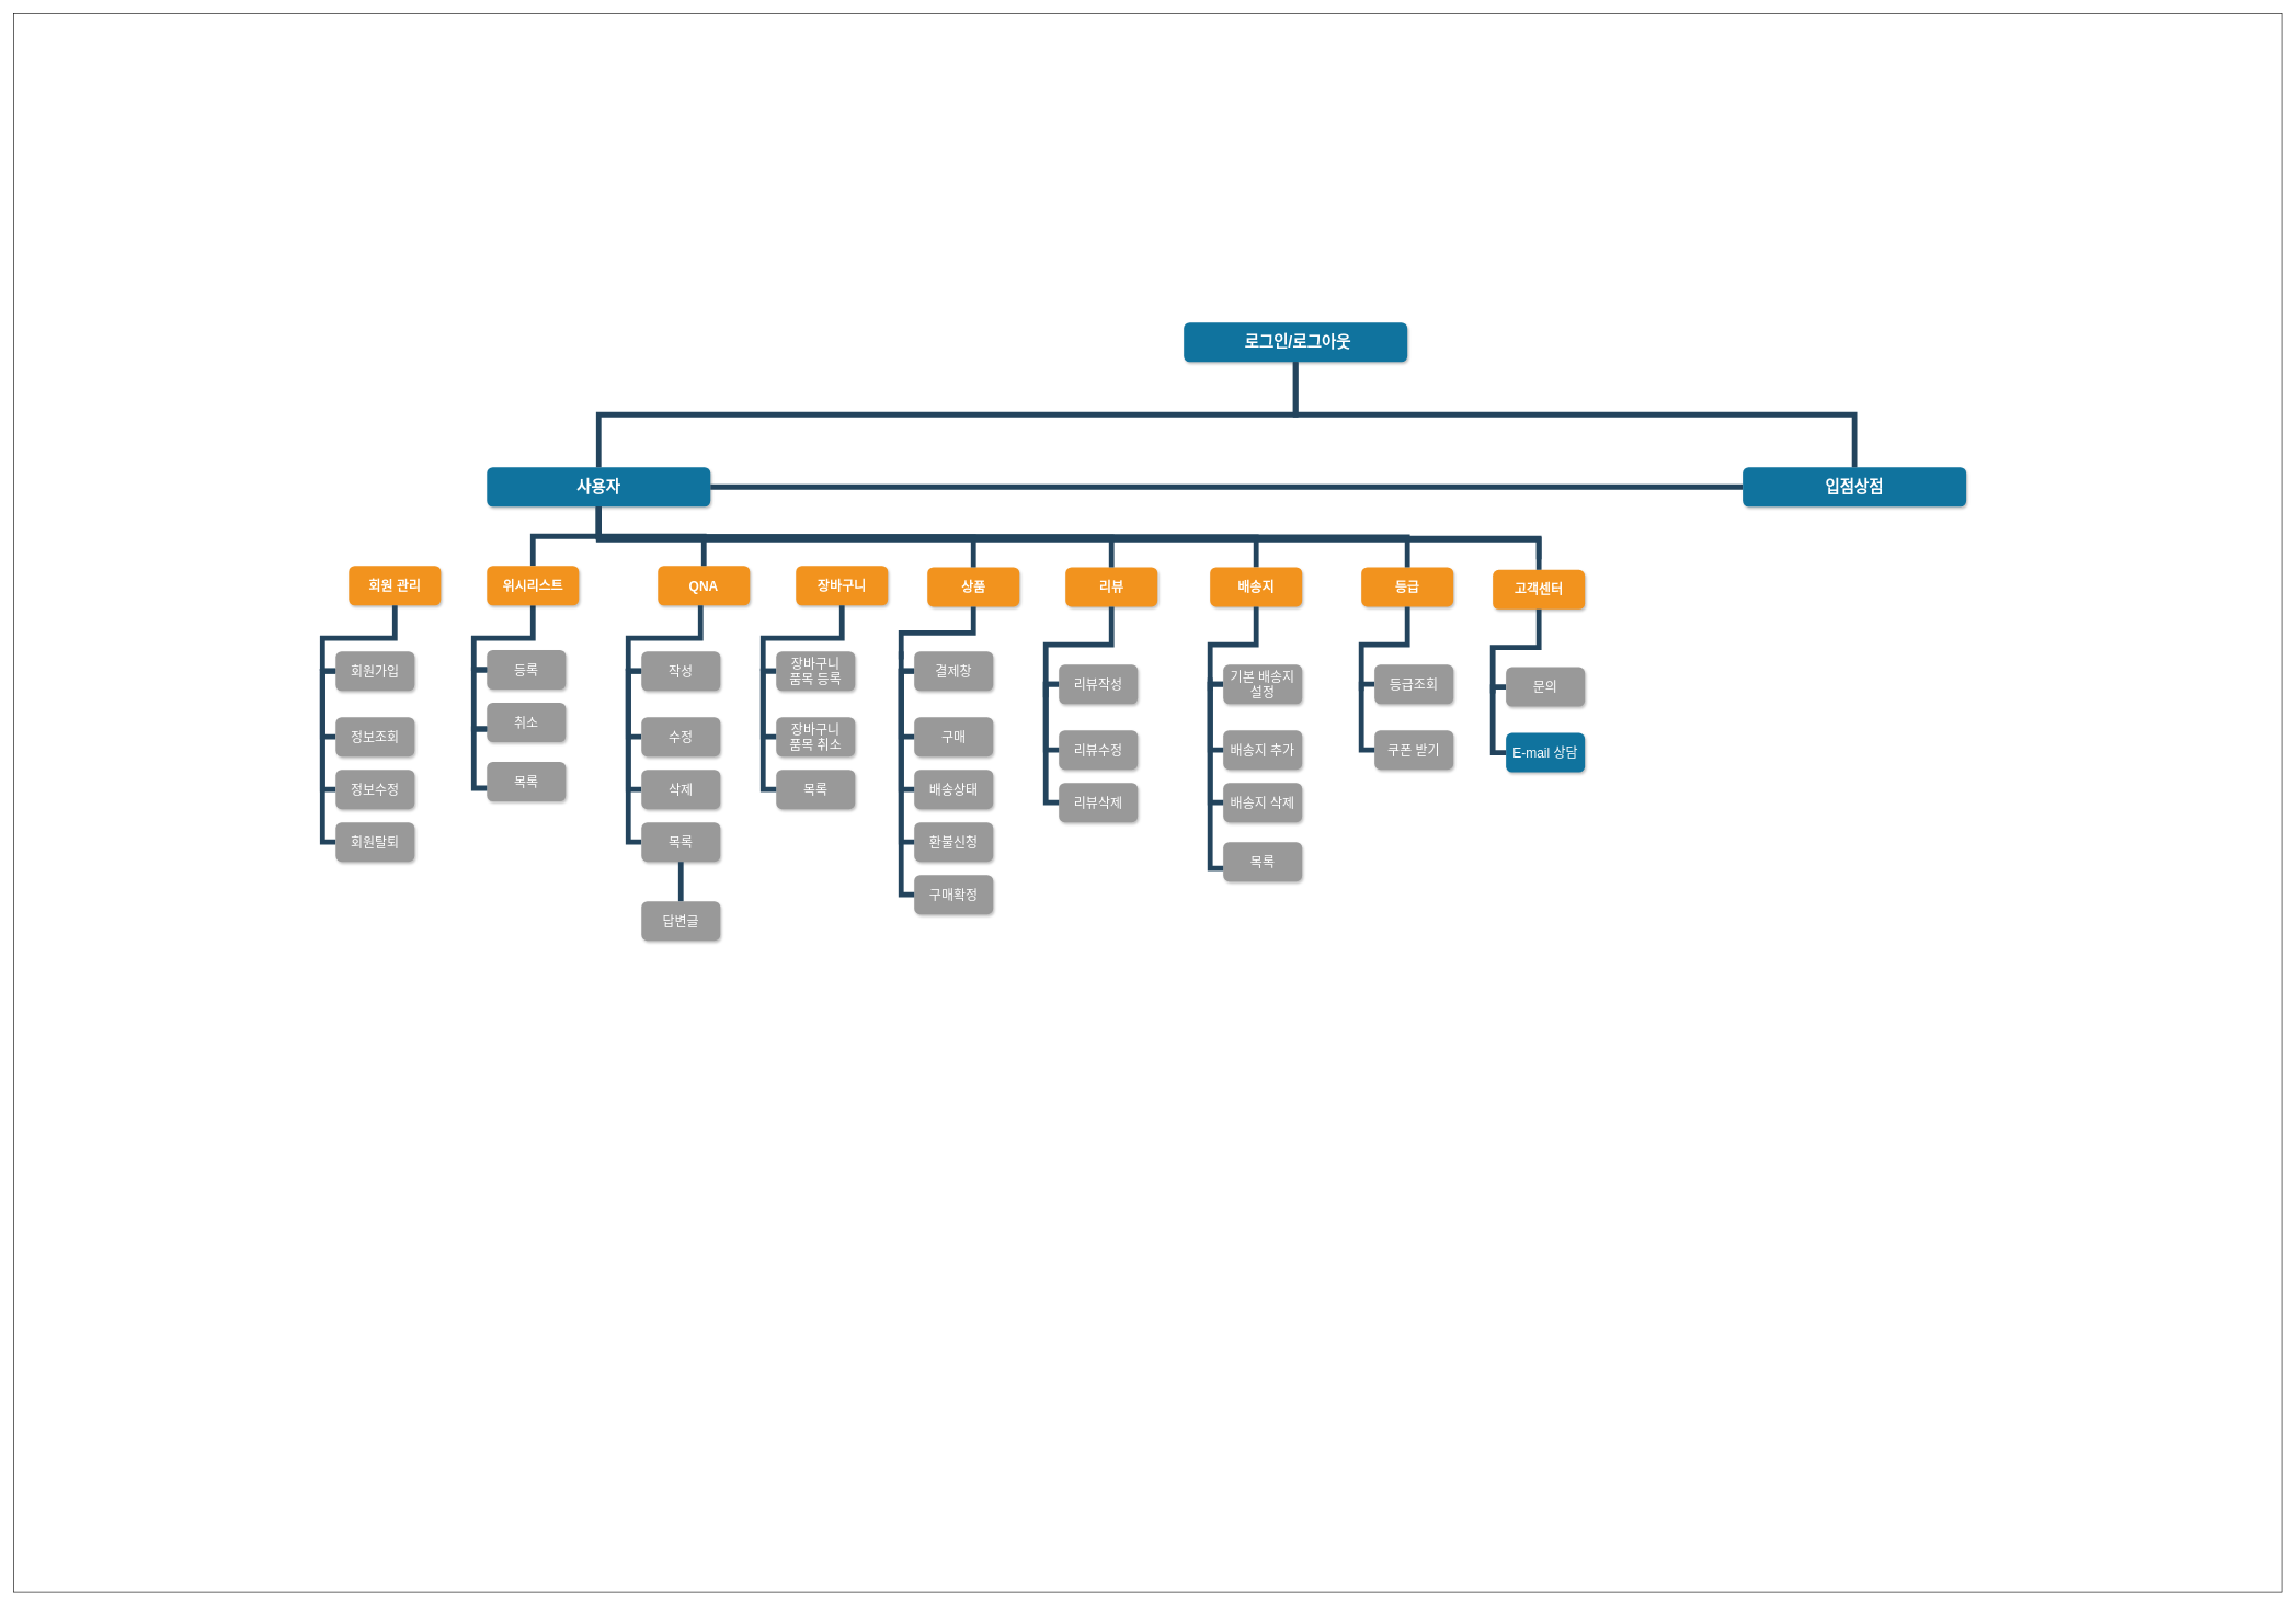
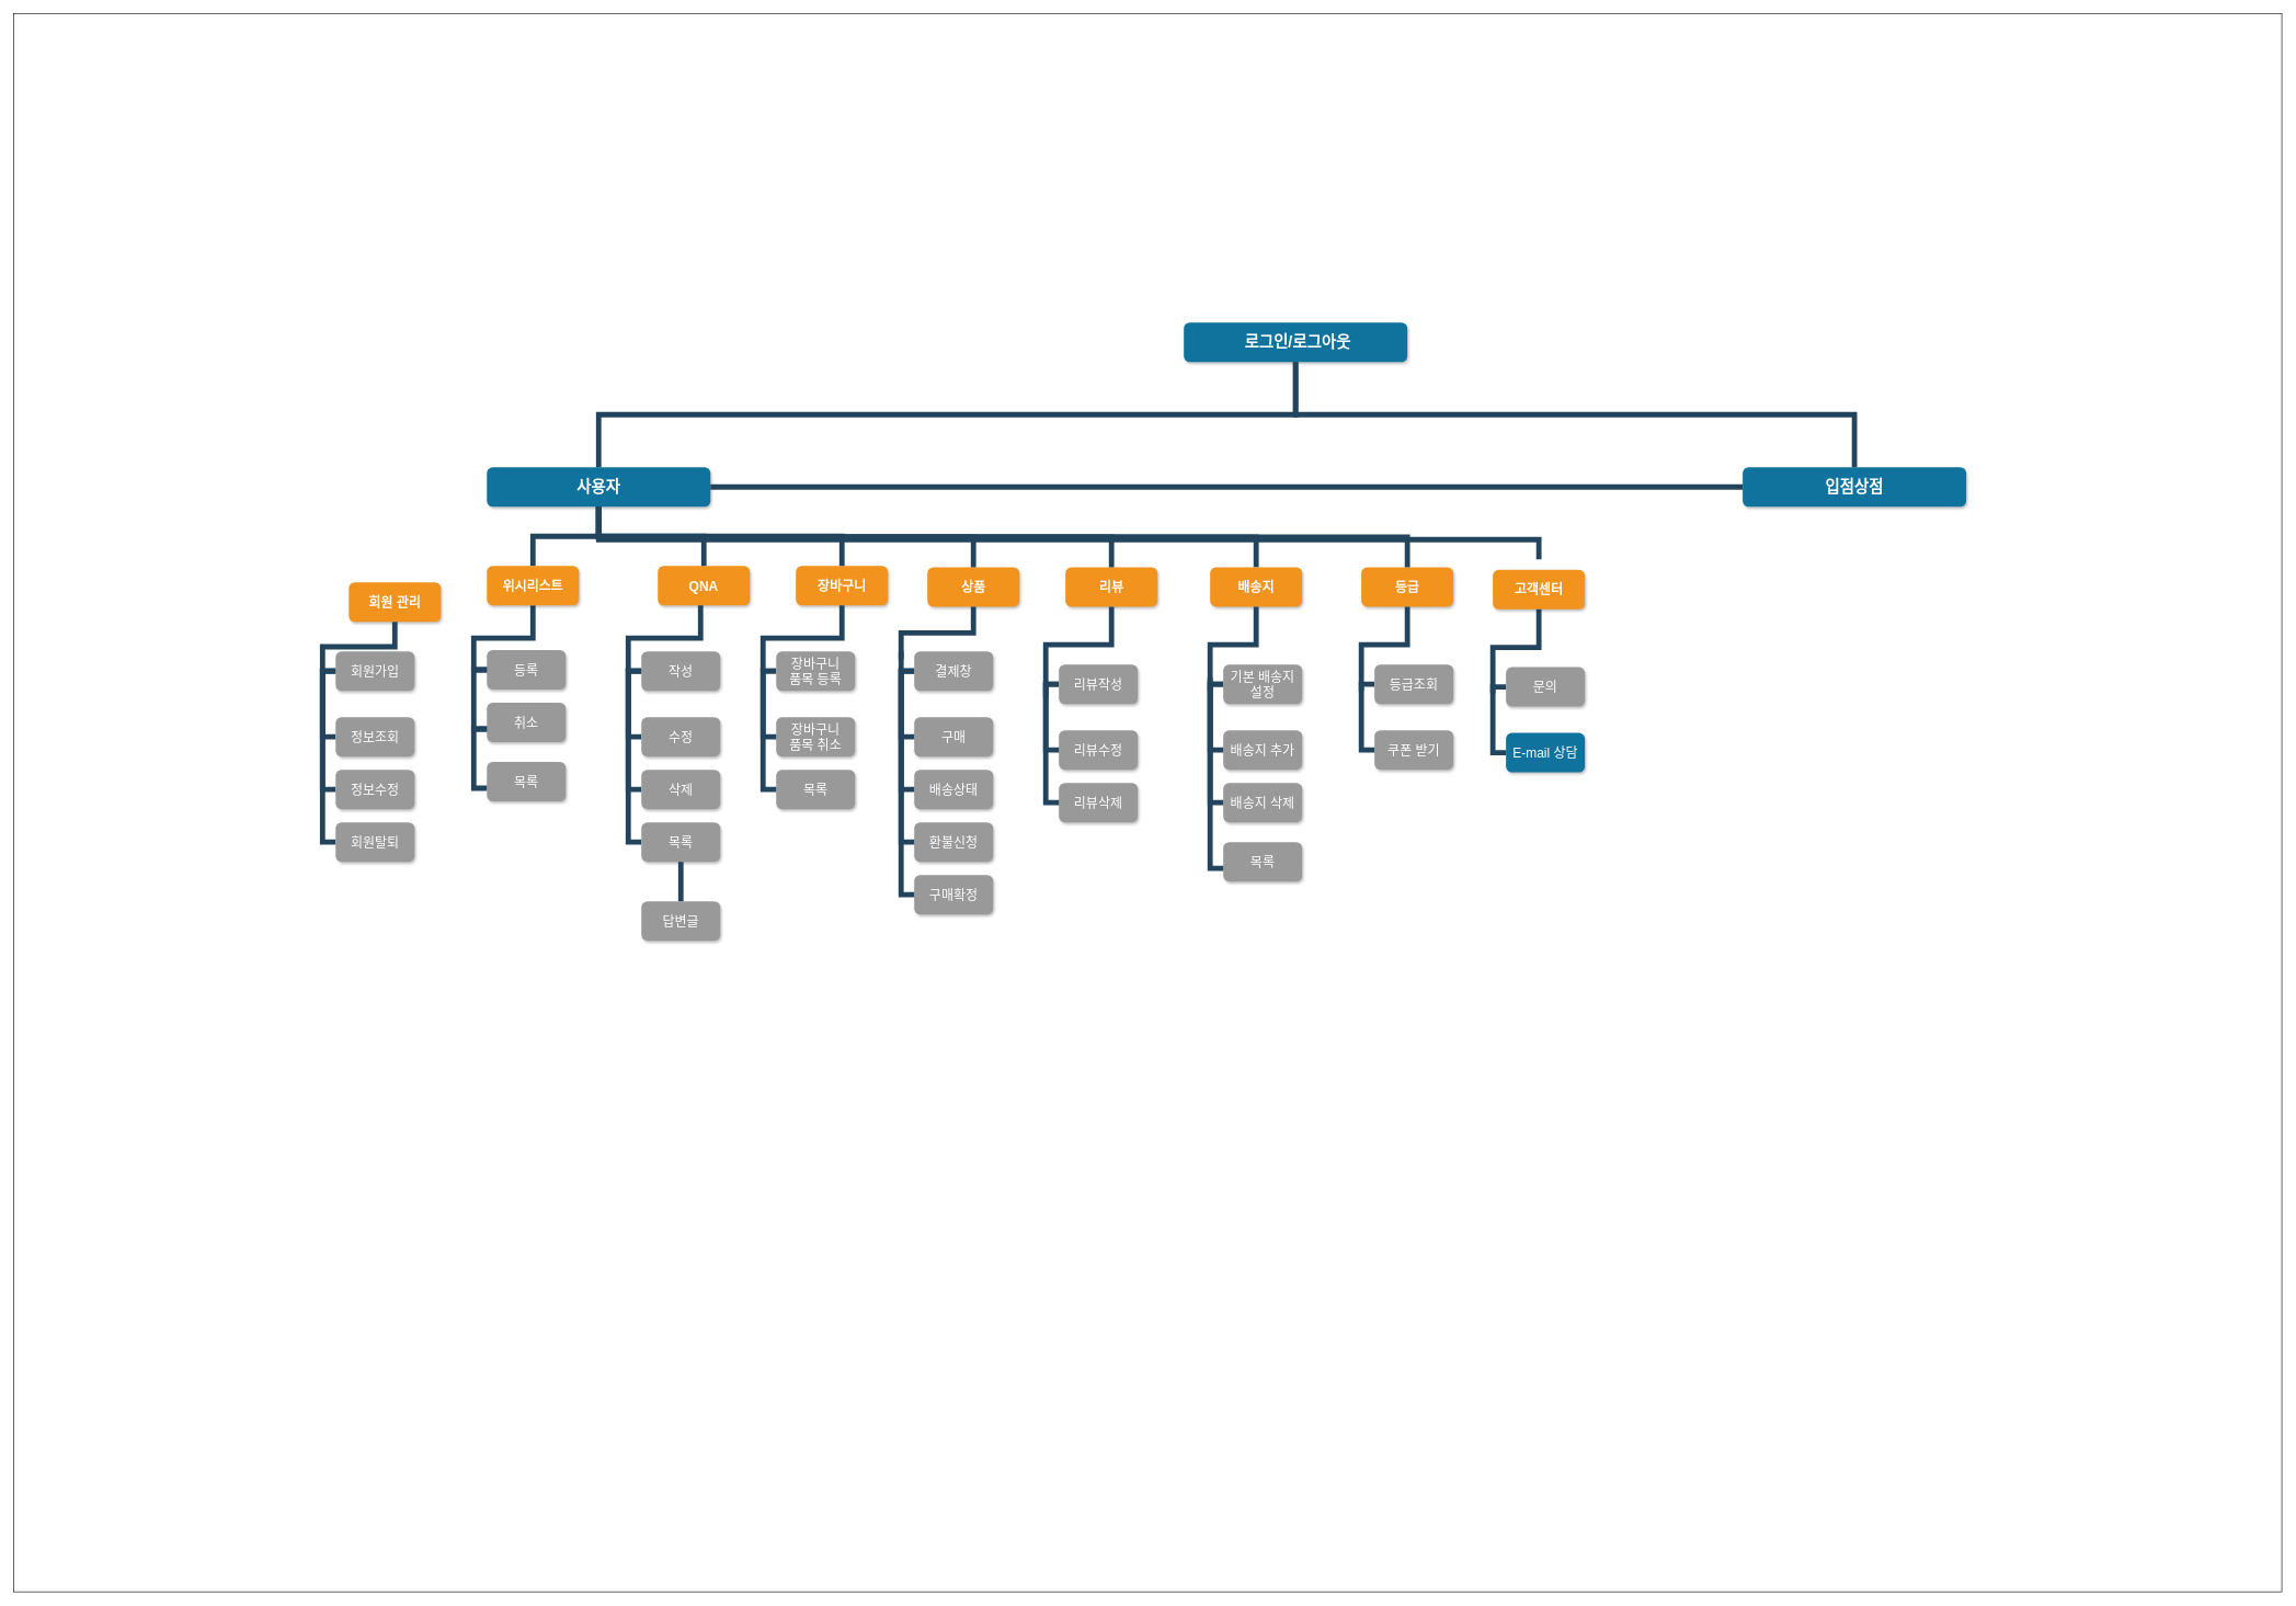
+ <mxCell id="32" value="" style="edgeStyle=elbowEdgeStyle;elbow=vertical;rounded=0;fontColor=#000000;endArrow=none;endFill=0;strokeWidth=8;strokeColor=#23445D;" parent="1" source="3" target="5" edge="1"><mxGeometry width="100" height="100" relative="1" as="geometry"><mxPoint x="930" y="850" as="sourcePoint" /><mxPoint x="1030" y="750" as="targetPoint" /></mxGeometry></mxCell>
- <mxCell id="87" value="" style="edgeStyle=elbowEdgeStyle;elbow=vertical;rounded=0;fontColor=#000000;endArrow=none;endFill=0;strokeWidth=8;strokeColor=#23445D;entryX=0.5;entryY=0;entryDx=0;entryDy=0;exitX=0.5;exitY=1;exitDx=0;exitDy=0;" edge="1" parent="1" source="3" target="82"><mxGeometry width="100" height="100" relative="1" as="geometry"><mxPoint x="920" y="780" as="sourcePoint" /><mxPoint x="2150" y="872" as="targetPoint" /></mxGeometry></mxCell>
- <mxCell id="4" value="회원 관리" style="whiteSpace=wrap;rounded=1;fillColor=#F2931E;strokeColor=none;shadow=1;fontColor=#FFFFFF;fontStyle=1;fontSize=20;" parent="1" vertex="1"><mxGeometry x="530" y="860" width="140" height="60" as="geometry" /></mxCell>
+ <mxCell id="4" value="회원 관리" style="whiteSpace=wrap;rounded=1;fillColor=#F2931E;strokeColor=none;shadow=1;fontColor=#FFFFFF;fontStyle=1;fontSize=20;" parent="1" vertex="1"><mxGeometry x="530" y="885" width="140" height="60" as="geometry" /></mxCell>
